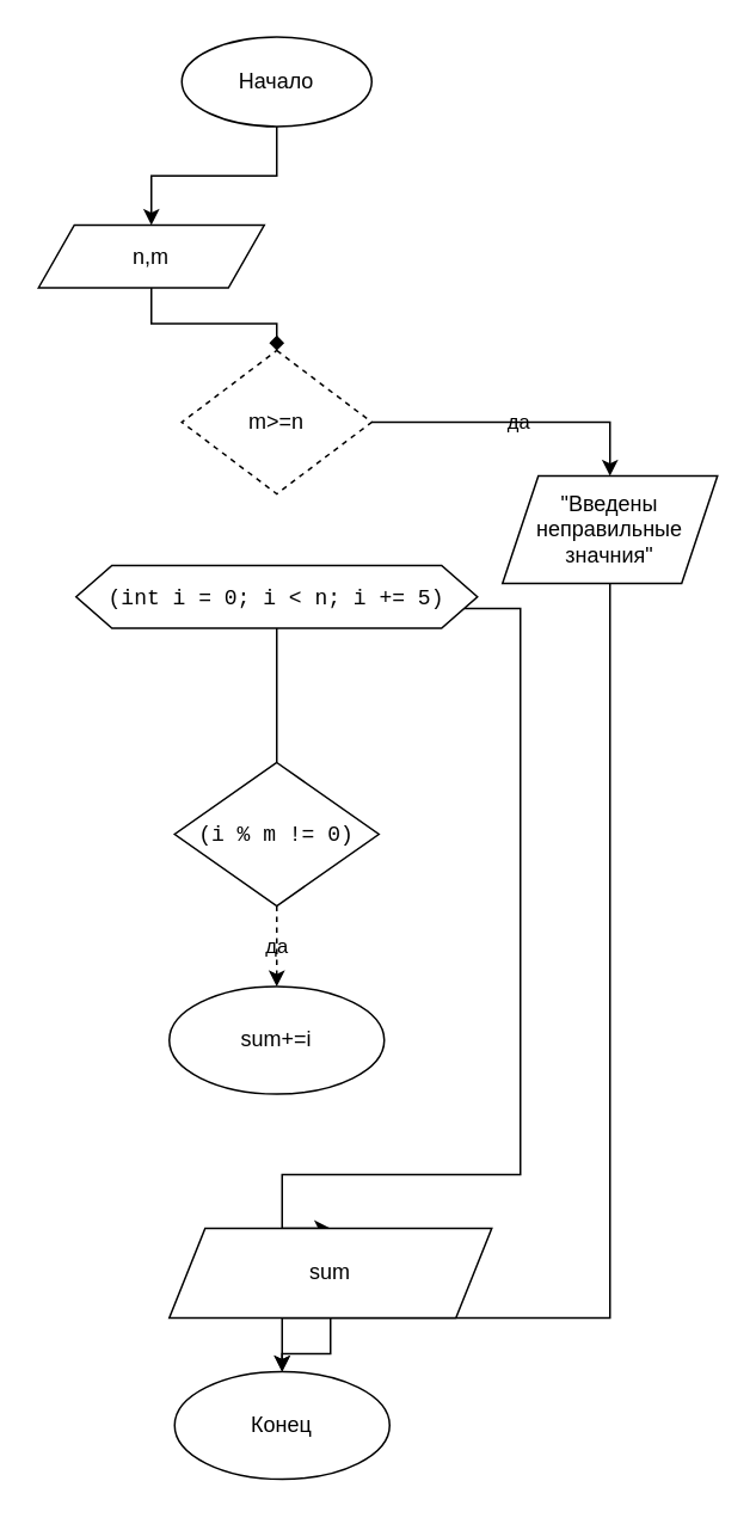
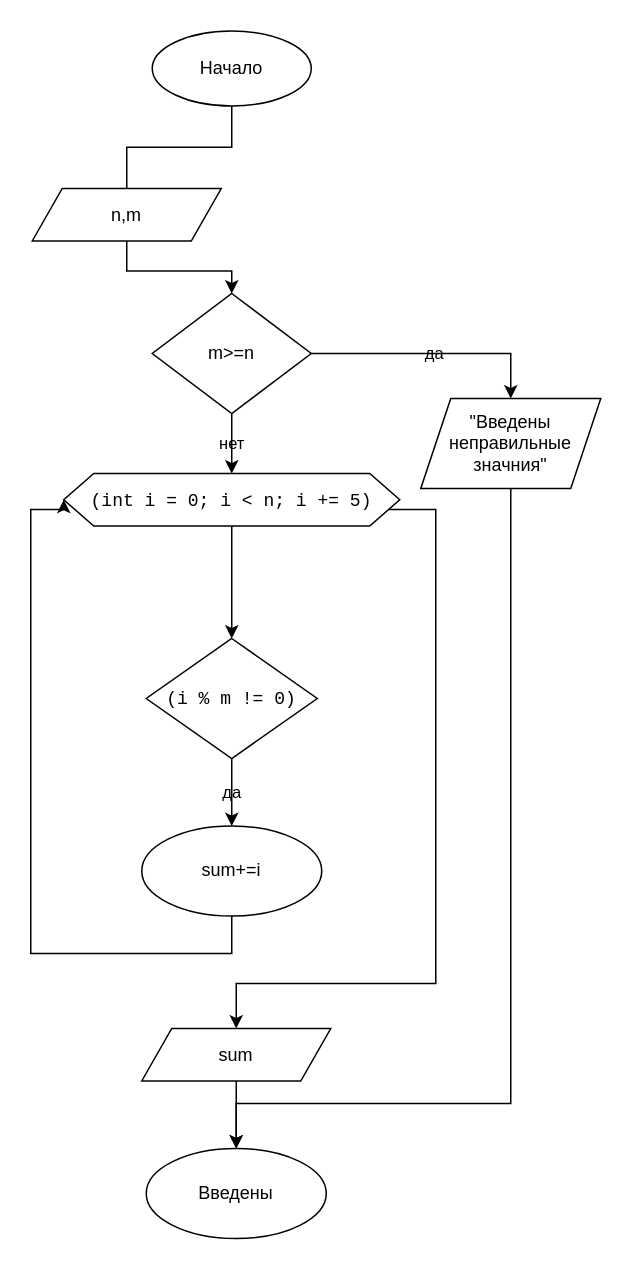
- <mxCell id="2" value="" style="edgeStyle=orthogonalEdgeStyle;rounded=0;orthogonalLoop=1;jettySize=auto;html=1;labelBackgroundColor=none;" parent="1" source="3" target="5" edge="1"><mxGeometry relative="1" as="geometry" /></mxCell>
+ <mxCell id="2" value="" style="edgeStyle=orthogonalEdgeStyle;rounded=0;orthogonalLoop=1;jettySize=auto;html=1;labelBackgroundColor=none;endArrow=none;" parent="1" source="3" target="5" edge="1"><mxGeometry relative="1" as="geometry" /></mxCell>
- <mxCell id="4" value="" style="edgeStyle=orthogonalEdgeStyle;rounded=0;orthogonalLoop=1;jettySize=auto;html=1;labelBackgroundColor=none;endArrow=diamond;" parent="1" source="5" target="8" edge="1"><mxGeometry relative="1" as="geometry" /></mxCell>
+ <mxCell id="4" value="" style="edgeStyle=orthogonalEdgeStyle;rounded=0;orthogonalLoop=1;jettySize=auto;html=1;labelBackgroundColor=none;" parent="1" source="5" target="8" edge="1"><mxGeometry relative="1" as="geometry" /></mxCell>
- <mxCell id="8" value="m&amp;gt;=n" style="rhombus;whiteSpace=wrap;html=1;labelBackgroundColor=none;dashed=1;" parent="1" vertex="1"><mxGeometry x="101" y="195" width="106" height="80" as="geometry" /></mxCell>
+ <mxCell id="8" value="m&amp;gt;=n" style="rhombus;whiteSpace=wrap;html=1;labelBackgroundColor=none;" parent="1" vertex="1"><mxGeometry x="101" y="195" width="106" height="80" as="geometry" /></mxCell>
+ <mxCell id="7" value="нет" style="edgeStyle=orthogonalEdgeStyle;rounded=0;orthogonalLoop=1;jettySize=auto;html=1;labelBackgroundColor=none;" parent="1" source="8" target="14" edge="1"><mxGeometry relative="1" as="geometry" /></mxCell>
- <mxCell id="12" value="" style="edgeStyle=orthogonalEdgeStyle;rounded=0;orthogonalLoop=1;jettySize=auto;html=1;labelBackgroundColor=none;endArrow=none;" parent="1" source="14" target="16" edge="1"><mxGeometry relative="1" as="geometry" /></mxCell>
+ <mxCell id="12" value="" style="edgeStyle=orthogonalEdgeStyle;rounded=0;orthogonalLoop=1;jettySize=auto;html=1;labelBackgroundColor=none;" parent="1" source="14" target="16" edge="1"><mxGeometry relative="1" as="geometry" /></mxCell>
- <mxCell id="15" value="да" style="edgeStyle=orthogonalEdgeStyle;rounded=0;orthogonalLoop=1;jettySize=auto;html=1;labelBackgroundColor=none;dashed=1;" parent="1" source="16" target="18" edge="1"><mxGeometry relative="1" as="geometry" /></mxCell>
+ <mxCell id="15" value="да" style="edgeStyle=orthogonalEdgeStyle;rounded=0;orthogonalLoop=1;jettySize=auto;html=1;labelBackgroundColor=none;" parent="1" source="16" target="18" edge="1"><mxGeometry relative="1" as="geometry" /></mxCell>
+ <mxCell id="17" value="" style="edgeStyle=orthogonalEdgeStyle;rounded=0;orthogonalLoop=1;jettySize=auto;html=1;entryX=0;entryY=0.5;entryDx=0;entryDy=0;labelBackgroundColor=none;" parent="1" source="18" target="14" edge="1"><mxGeometry relative="1" as="geometry"><mxPoint x="14" y="625" as="targetPoint" /><Array as="points"><mxPoint x="154" y="635" /><mxPoint x="20" y="635" /><mxPoint x="20" y="339" /></Array></mxGeometry></mxCell>
- <mxCell id="20" value="sum" style="shape=parallelogram;perimeter=parallelogramPerimeter;whiteSpace=wrap;html=1;fixedSize=1;labelBackgroundColor=none;" parent="1" vertex="1"><mxGeometry x="94" y="685" width="180" height="50" as="geometry" /></mxCell>
+ <mxCell id="20" value="sum" style="shape=parallelogram;perimeter=parallelogramPerimeter;whiteSpace=wrap;html=1;fixedSize=1;labelBackgroundColor=none;" parent="1" vertex="1"><mxGeometry x="94" y="685" width="126" height="35" as="geometry" /></mxCell>
- <mxCell id="11" value="Конец" style="ellipse;whiteSpace=wrap;html=1;labelBackgroundColor=none;" parent="1" vertex="1"><mxGeometry x="97" y="765" width="120" height="60" as="geometry" /></mxCell>
+ <mxCell id="11" value="Введены" style="ellipse;whiteSpace=wrap;html=1;labelBackgroundColor=none;" parent="1" vertex="1"><mxGeometry x="97" y="765" width="120" height="60" as="geometry" /></mxCell>
